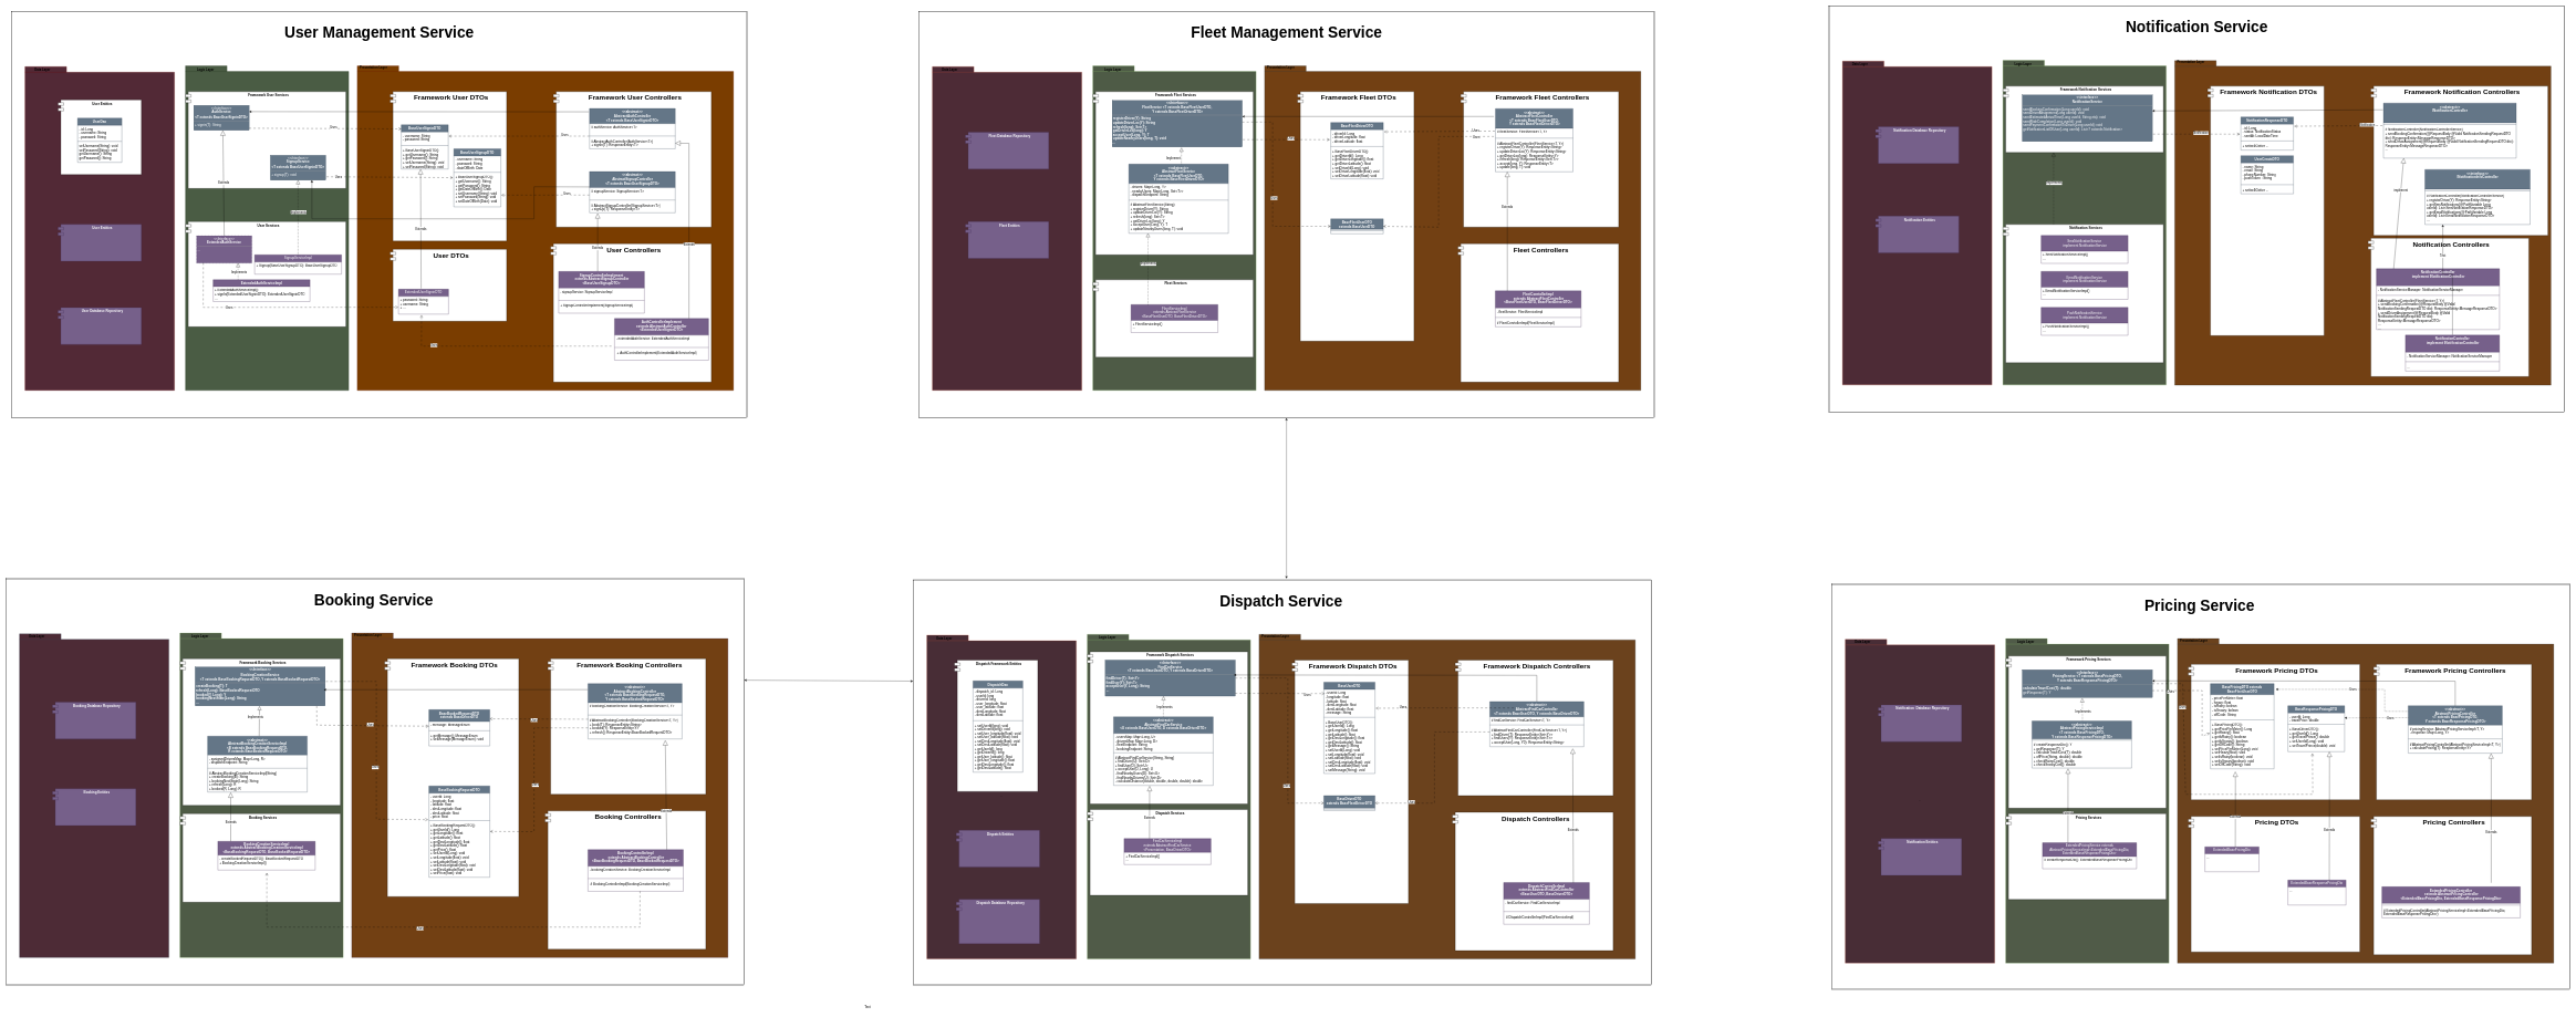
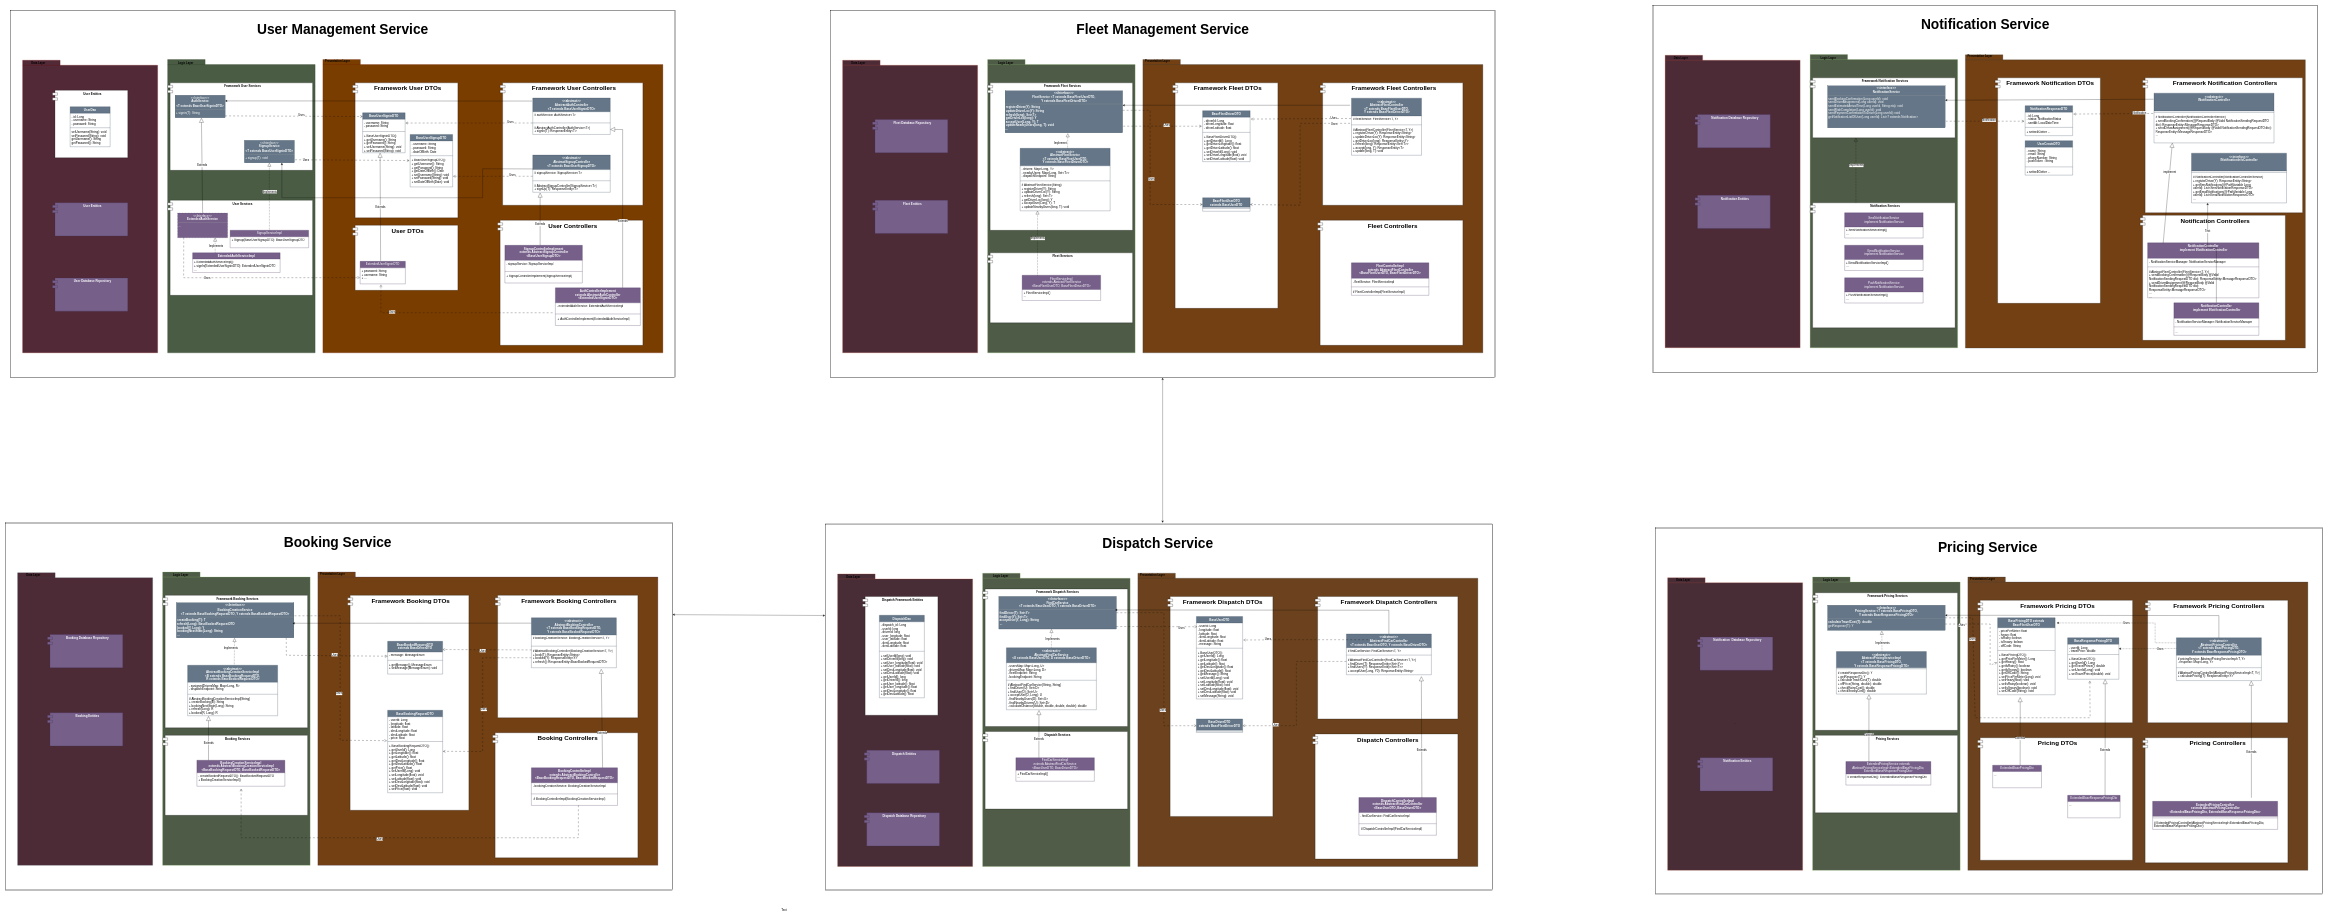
- <mxCell id="177" value="Extends" style="endArrow=block;endSize=16;endFill=0;html=1;rounded=0;exitX=0.14;exitY=0.004;exitDx=0;exitDy=0;exitPerimeter=0;entryX=0.153;entryY=0.999;entryDx=0;entryDy=0;entryPerimeter=0;" edge="1" parent="1" source="171" target="162"><mxGeometry x="0.416" width="160" relative="1" as="geometry"><mxPoint x="5450" y="1042.588" as="sourcePoint" /><mxPoint x="5450" y="832.32" as="targetPoint" /><mxPoint as="offset" /></mxGeometry></mxCell>
- <mxCell id="39" value="" style="endArrow=block;dashed=0;endFill=0;endSize=12;html=1;rounded=0;entryX=0.495;entryY=1.007;entryDx=0;entryDy=0;exitX=0.518;exitY=0.005;exitDx=0;exitDy=0;exitPerimeter=0;entryPerimeter=0;" edge="1" parent="32" source="43" target="40"><mxGeometry width="160" relative="1" as="geometry"><mxPoint x="288.57" y="350.438" as="sourcePoint" /><mxPoint x="255" y="349.68" as="targetPoint" /></mxGeometry></mxCell>
+ <mxCell id="39" value="" style="endArrow=block;dashed=1;endFill=0;endSize=12;html=1;rounded=0;entryX=0.495;entryY=1.007;entryDx=0;entryDy=0;exitX=0.518;exitY=0.005;exitDx=0;exitDy=0;exitPerimeter=0;entryPerimeter=0;" edge="1" parent="32" source="43" target="40"><mxGeometry width="160" relative="1" as="geometry"><mxPoint x="288.57" y="350.438" as="sourcePoint" /><mxPoint x="255" y="349.68" as="targetPoint" /></mxGeometry></mxCell>
- <mxCell id="87" value="FindCarServiceImpl&lt;br&gt;extends AbstractFindCarService&lt;br&gt;&amp;lt;Presentation, BaseDriverDTO&amp;gt;" style="swimlane;fontStyle=0;childLayout=stackLayout;horizontal=1;startSize=50;fillColor=#76608a;horizontalStack=0;resizeParent=1;resizeParentMax=0;resizeLast=0;collapsible=1;marginBottom=0;whiteSpace=wrap;html=1;strokeColor=#432D57;fontColor=#ffffff;" vertex="1" parent="82"><mxGeometry x="88" y="764.93" width="314" height="94" as="geometry" /></mxCell>
+ <mxCell id="87" value="FindCarServiceImpl&lt;br&gt;extends AbstractFindCarService&lt;br&gt;&amp;lt;BaseUserDTO, BaseDriverDTO&amp;gt;" style="swimlane;fontStyle=0;childLayout=stackLayout;horizontal=1;startSize=50;fillColor=#76608a;horizontalStack=0;resizeParent=1;resizeParentMax=0;resizeLast=0;collapsible=1;marginBottom=0;whiteSpace=wrap;html=1;strokeColor=#432D57;fontColor=#ffffff;" vertex="1" parent="82"><mxGeometry x="88" y="764.93" width="314" height="94" as="geometry" /></mxCell>
- <mxCell id="80" value="&lt;b style=&quot;border-color: var(--border-color);&quot;&gt;Dispatch Database Repository&lt;br&gt;&lt;/b&gt;" style="shape=module;align=left;spacingLeft=20;align=center;verticalAlign=top;whiteSpace=wrap;html=1;fillColor=#76608a;strokeColor=#432D57;fontColor=#ffffff;" vertex="1" parent="1"><mxGeometry x="3456.366" y="3250.003" width="301.154" height="160" as="geometry" /></mxCell>
+ <mxCell id="80" value="&lt;b style=&quot;border-color: var(--border-color);&quot;&gt;Dispatch Database Repository&lt;br&gt;&lt;/b&gt;" style="shape=module;align=left;spacingLeft=20;align=center;verticalAlign=top;whiteSpace=wrap;html=1;fillColor=#76608a;strokeColor=#432D57;fontColor=#ffffff;" vertex="1" parent="1"><mxGeometry x="3456.366" y="3250.003" width="301.154" height="132.813" as="geometry" /></mxCell>
